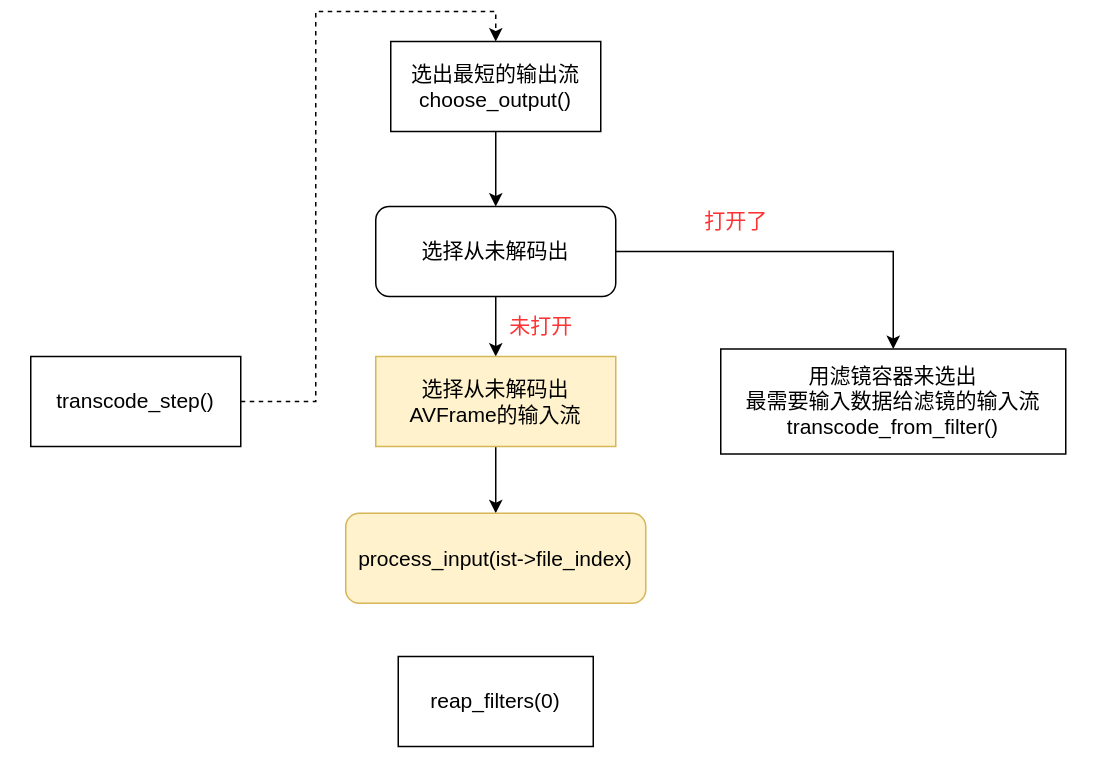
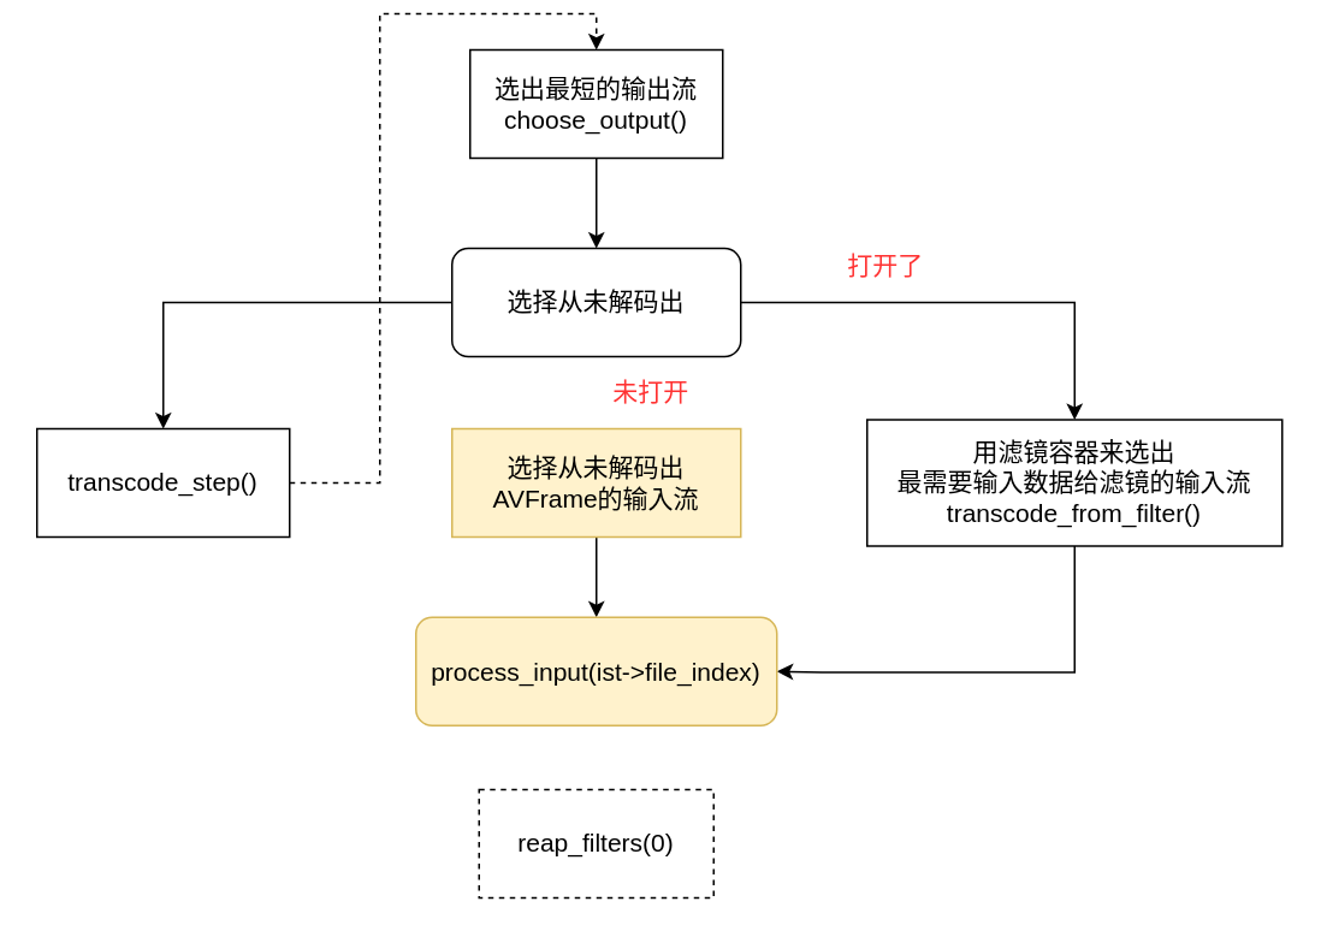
- <mxCell id="6" style="edgeStyle=orthogonalEdgeStyle;rounded=0;orthogonalLoop=1;jettySize=auto;html=1;fontSize=14;" parent="1" source="8" target="10" edge="1"><mxGeometry relative="1" as="geometry" /></mxCell>
+ <mxCell id="6" style="edgeStyle=orthogonalEdgeStyle;rounded=0;orthogonalLoop=1;jettySize=auto;html=1;fontSize=14;" parent="1" source="8" target="3" edge="1"><mxGeometry relative="1" as="geometry" /></mxCell>
+ <mxCell id="11" style="edgeStyle=orthogonalEdgeStyle;rounded=0;orthogonalLoop=1;jettySize=auto;html=1;entryX=1;entryY=0.5;entryDx=0;entryDy=0;fontSize=14;" parent="1" source="12" target="13" edge="1"><mxGeometry relative="1" as="geometry"><Array as="points"><mxPoint x="595" y="365" /><mxPoint x="455" y="365" /></Array></mxGeometry></mxCell>
- <mxCell id="14" value="&lt;span style=&quot;font-size: 14px;&quot;&gt;reap_filters(0)&lt;/span&gt;" style="rounded=0;whiteSpace=wrap;html=1;fontSize=14;" parent="1" vertex="1"><mxGeometry x="265" y="430" width="130" height="60" as="geometry" /></mxCell>
+ <mxCell id="14" value="&lt;span style=&quot;font-size: 14px;&quot;&gt;reap_filters(0)&lt;/span&gt;" style="rounded=0;whiteSpace=wrap;html=1;fontSize=14;dashed=1;" parent="1" vertex="1"><mxGeometry x="265" y="430" width="130" height="60" as="geometry" /></mxCell>
